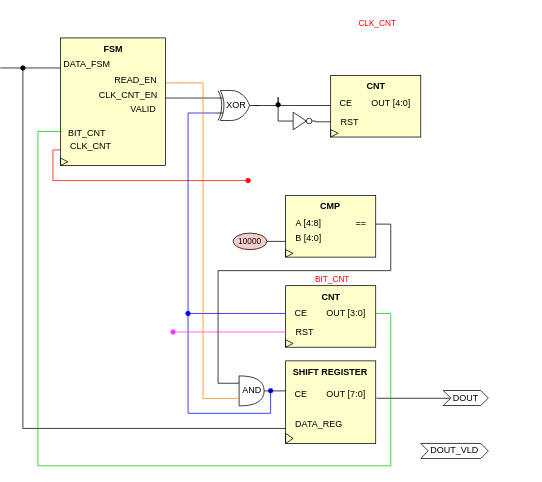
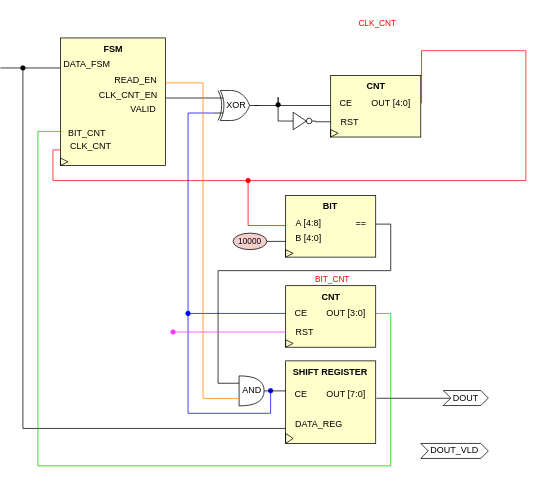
+ <mxCell id="44" style="edgeStyle=orthogonalEdgeStyle;rounded=0;orthogonalLoop=1;jettySize=auto;html=1;entryX=0.003;entryY=0.598;entryDx=0;entryDy=0;entryPerimeter=0;endArrow=none;endFill=0;strokeColor=#FF0000;exitX=1.012;exitY=0.503;exitDx=0;exitDy=0;exitPerimeter=0;" parent="1" source="27" target="39" edge="1"><mxGeometry relative="1" as="geometry"><mxPoint x="330" y="350" as="targetPoint" /><Array as="points"><mxPoint x="680" y="67" /><mxPoint x="680" y="240" /><mxPoint x="310" y="240" /><mxPoint x="310" y="300" /></Array></mxGeometry></mxCell>
- <mxCell id="37" value="&lt;b&gt;CMP&lt;/b&gt;" style="text;html=1;align=center;verticalAlign=middle;resizable=0;points=[];autosize=1;strokeColor=none;fillColor=none;" parent="35" vertex="1"><mxGeometry x="44" width="50" height="30" as="geometry" /></mxCell>
+ <mxCell id="37" value="&lt;b&gt;BIT&lt;/b&gt;" style="text;html=1;align=center;verticalAlign=middle;resizable=0;points=[];autosize=1;strokeColor=none;fillColor=none;" parent="35" vertex="1"><mxGeometry x="44" width="50" height="30" as="geometry" /></mxCell>
